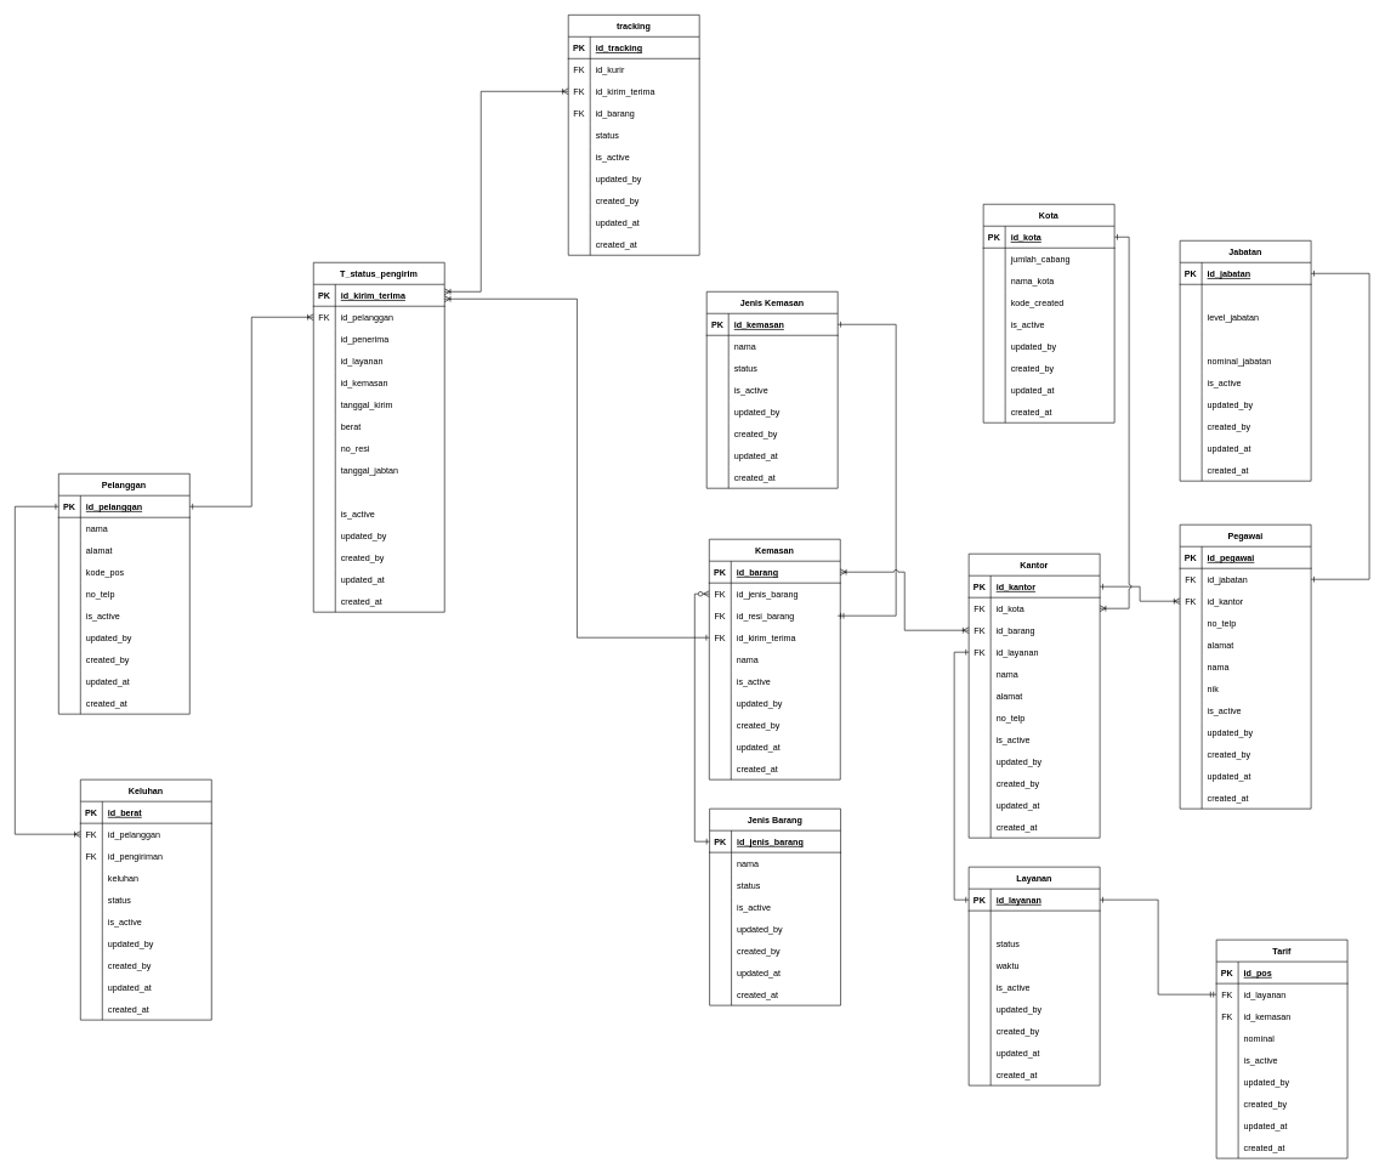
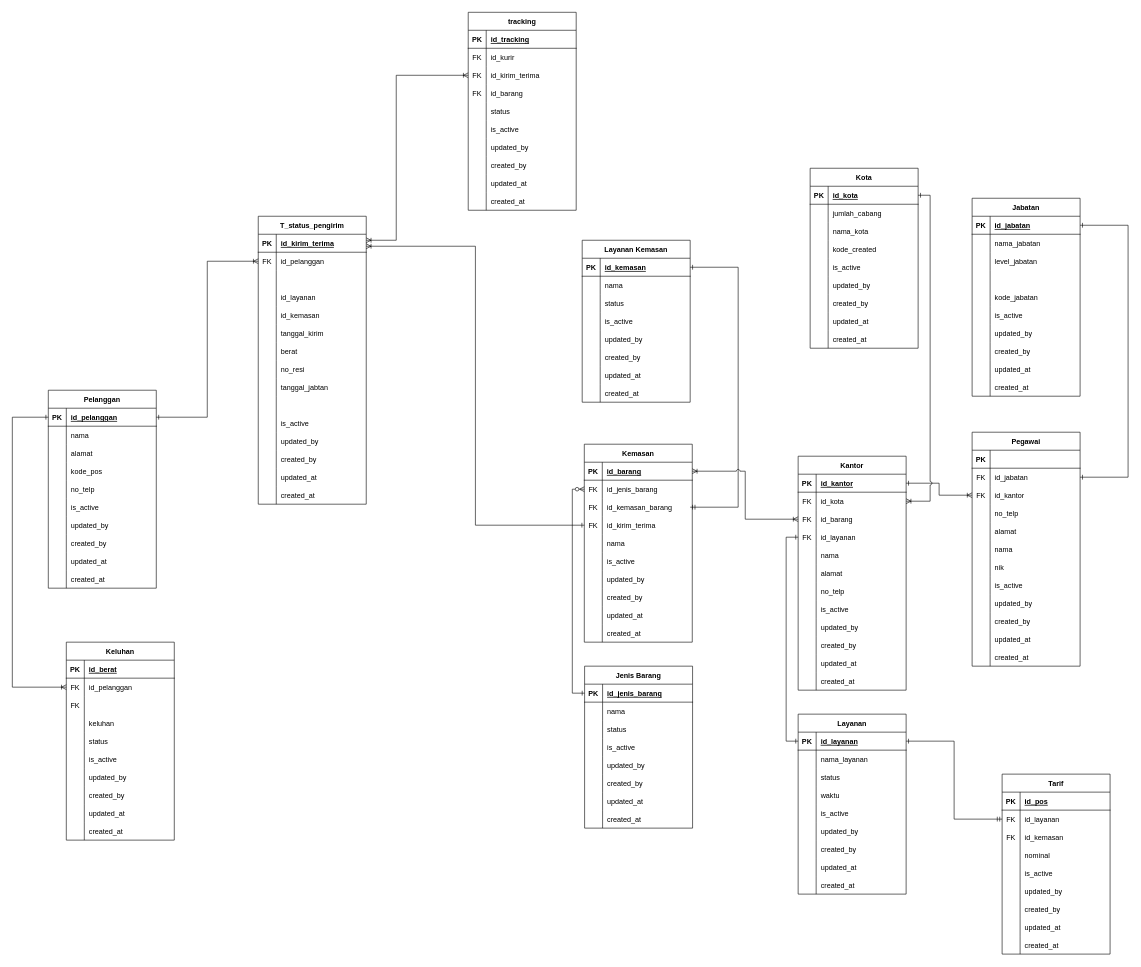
+ <mxCell id="39" value="nama_jabatan" style="shape=partialRectangle;connectable=0;fillColor=none;top=0;left=0;bottom=0;right=0;align=left;spacingLeft=6;overflow=hidden;" parent="37" vertex="1"><mxGeometry x="30" width="150" height="30" as="geometry"><mxRectangle width="150" height="30" as="alternateBounds" /></mxGeometry></mxCell>
- <mxCell id="246" value="Jenis Kemasan" style="shape=table;startSize=30;container=1;collapsible=1;childLayout=tableLayout;fixedRows=1;rowLines=0;fontStyle=1;align=center;resizeLast=1;" parent="1" vertex="1"><mxGeometry x="970" y="400" width="180" height="270" as="geometry" /></mxCell>
+ <mxCell id="246" value="Layanan Kemasan" style="shape=table;startSize=30;container=1;collapsible=1;childLayout=tableLayout;fixedRows=1;rowLines=0;fontStyle=1;align=center;resizeLast=1;" parent="1" vertex="1"><mxGeometry x="970" y="400" width="180" height="270" as="geometry" /></mxCell>
- <mxCell id="379" value="id_penerima" style="shape=partialRectangle;connectable=0;fillColor=none;top=0;left=0;bottom=0;right=0;align=left;spacingLeft=6;overflow=hidden;" parent="377" vertex="1"><mxGeometry x="30" width="150" height="30" as="geometry"><mxRectangle width="150" height="30" as="alternateBounds" /></mxGeometry></mxCell>
- <mxCell id="47" value="nominal_jabatan" style="shape=partialRectangle;connectable=0;fillColor=none;top=0;left=0;bottom=0;right=0;align=left;spacingLeft=6;overflow=hidden;" parent="45" vertex="1"><mxGeometry x="30" width="150" height="30" as="geometry"><mxRectangle width="150" height="30" as="alternateBounds" /></mxGeometry></mxCell>
+ <mxCell id="47" value="kode_jabatan" style="shape=partialRectangle;connectable=0;fillColor=none;top=0;left=0;bottom=0;right=0;align=left;spacingLeft=6;overflow=hidden;" parent="45" vertex="1"><mxGeometry x="30" width="150" height="30" as="geometry"><mxRectangle width="150" height="30" as="alternateBounds" /></mxGeometry></mxCell>
- <mxCell id="66" value="id_pegawai" style="shape=partialRectangle;connectable=0;fillColor=none;top=0;left=0;bottom=0;right=0;align=left;spacingLeft=6;fontStyle=5;overflow=hidden;" parent="64" vertex="1"><mxGeometry x="30" width="150" height="30" as="geometry"><mxRectangle width="150" height="30" as="alternateBounds" /></mxGeometry></mxCell>
- <mxCell id="11" value="id_resi_barang" style="shape=partialRectangle;connectable=0;fillColor=none;top=0;left=0;bottom=0;right=0;align=left;spacingLeft=6;overflow=hidden;" parent="9" vertex="1"><mxGeometry x="30" width="150" height="30" as="geometry"><mxRectangle width="150" height="30" as="alternateBounds" /></mxGeometry></mxCell>
+ <mxCell id="11" value="id_kemasan_barang" style="shape=partialRectangle;connectable=0;fillColor=none;top=0;left=0;bottom=0;right=0;align=left;spacingLeft=6;overflow=hidden;" parent="9" vertex="1"><mxGeometry x="30" width="150" height="30" as="geometry"><mxRectangle width="150" height="30" as="alternateBounds" /></mxGeometry></mxCell>
- <mxCell id="342" value="id_pengiriman" style="shape=partialRectangle;connectable=0;fillColor=none;top=0;left=0;bottom=0;right=0;align=left;spacingLeft=6;overflow=hidden;" parent="340" vertex="1"><mxGeometry x="30" width="150" height="30" as="geometry"><mxRectangle width="150" height="30" as="alternateBounds" /></mxGeometry></mxCell>
+ <mxCell id="171" value="nama_layanan" style="shape=partialRectangle;connectable=0;fillColor=none;top=0;left=0;bottom=0;right=0;align=left;spacingLeft=6;overflow=hidden;" parent="169" vertex="1"><mxGeometry x="30" width="150" height="30" as="geometry"><mxRectangle width="150" height="30" as="alternateBounds" /></mxGeometry></mxCell>
